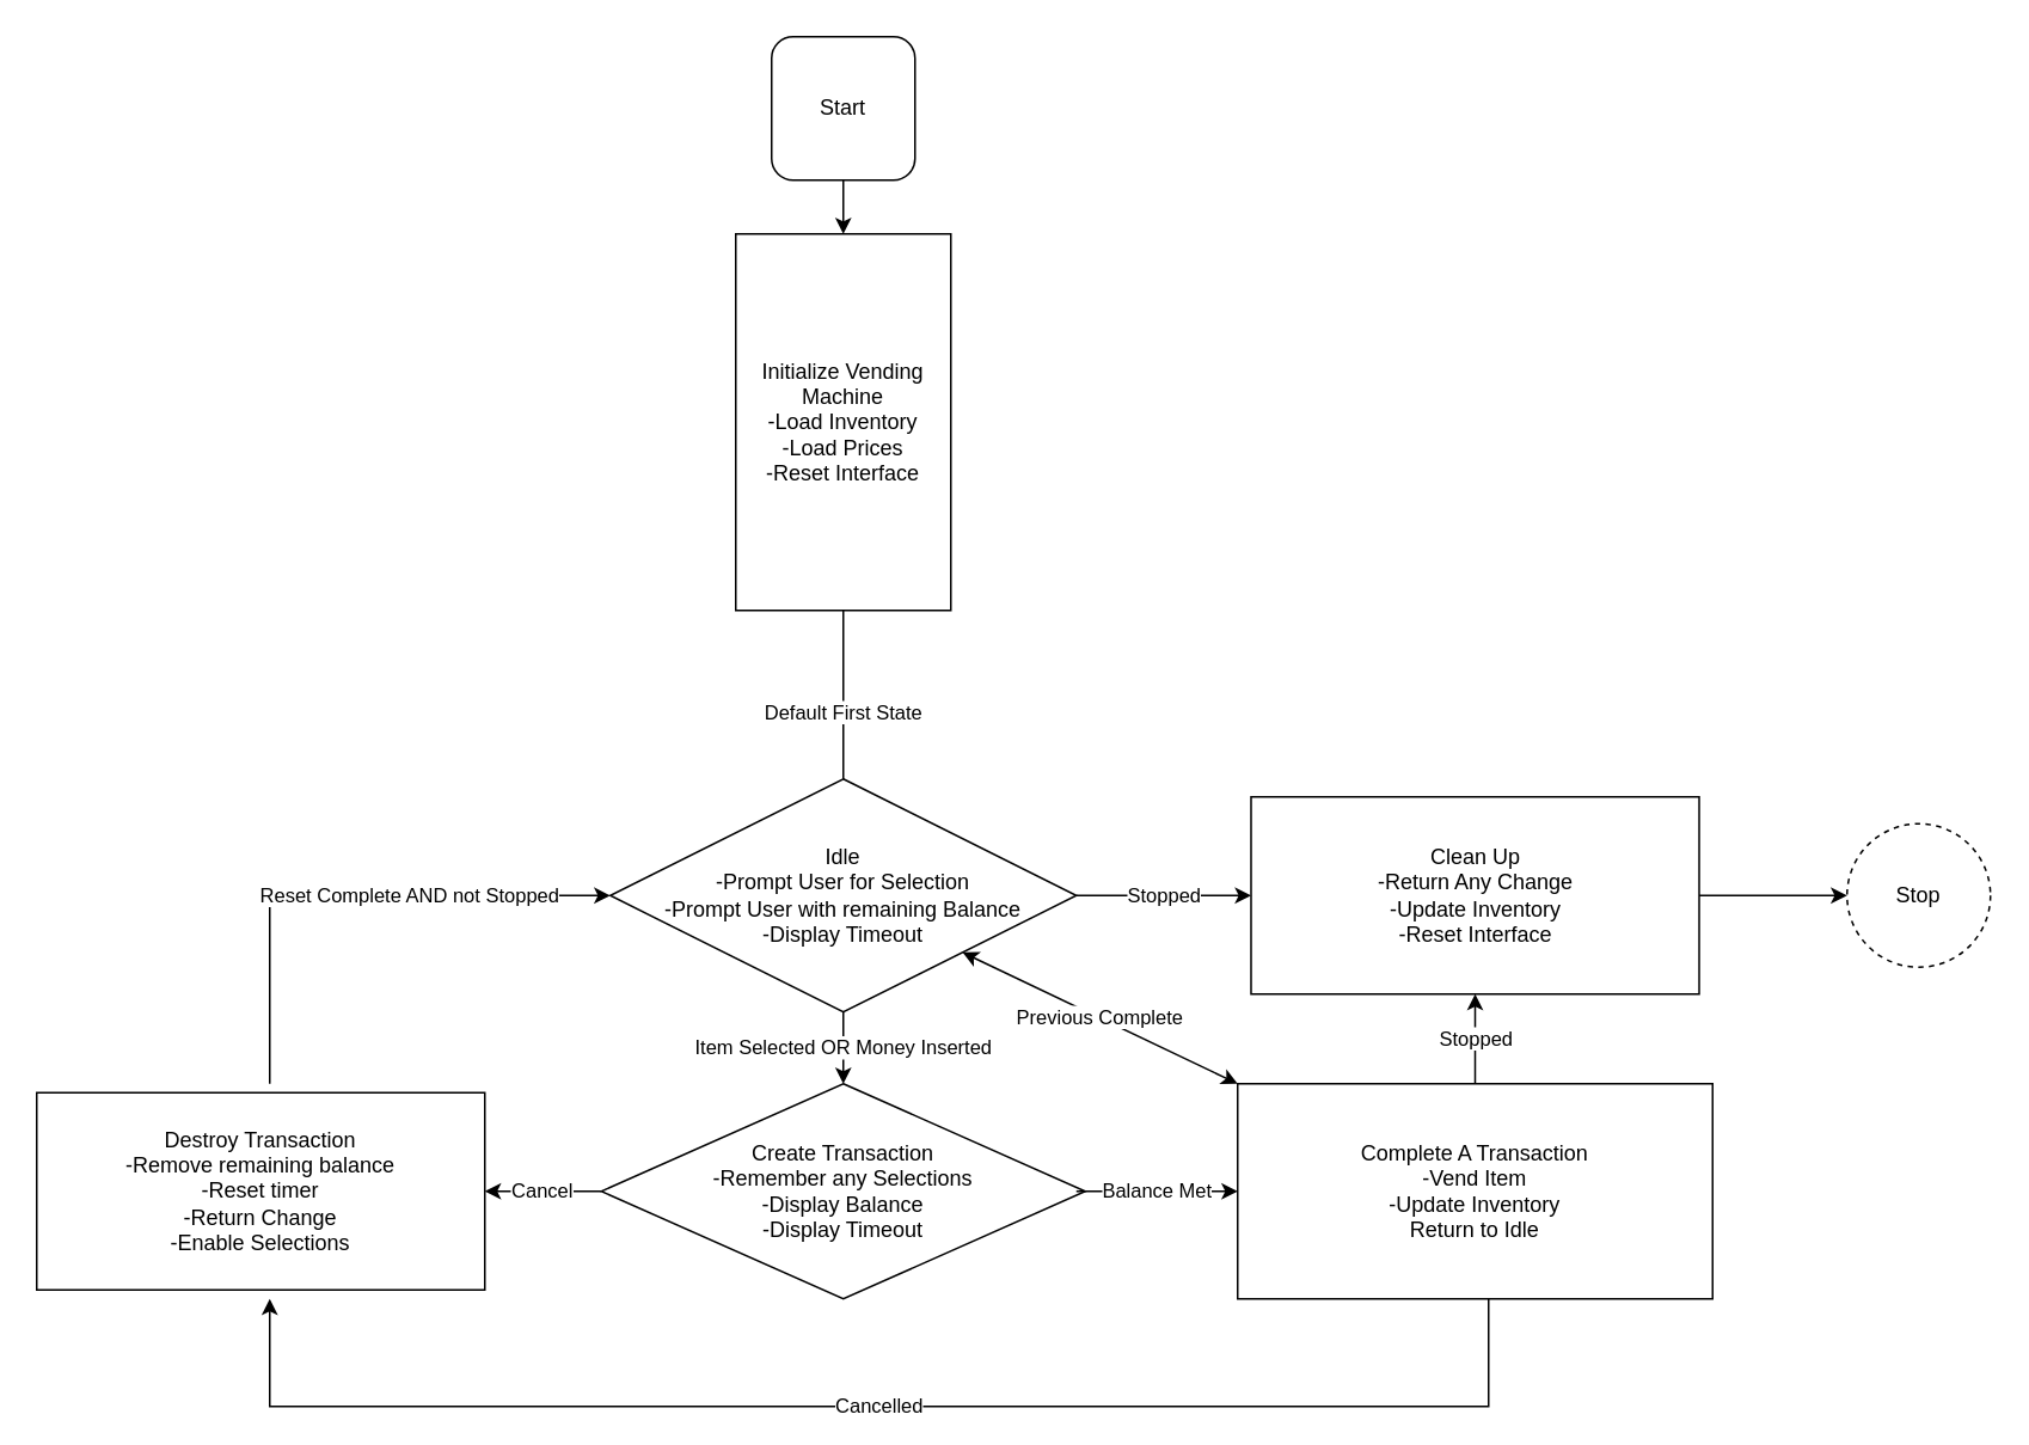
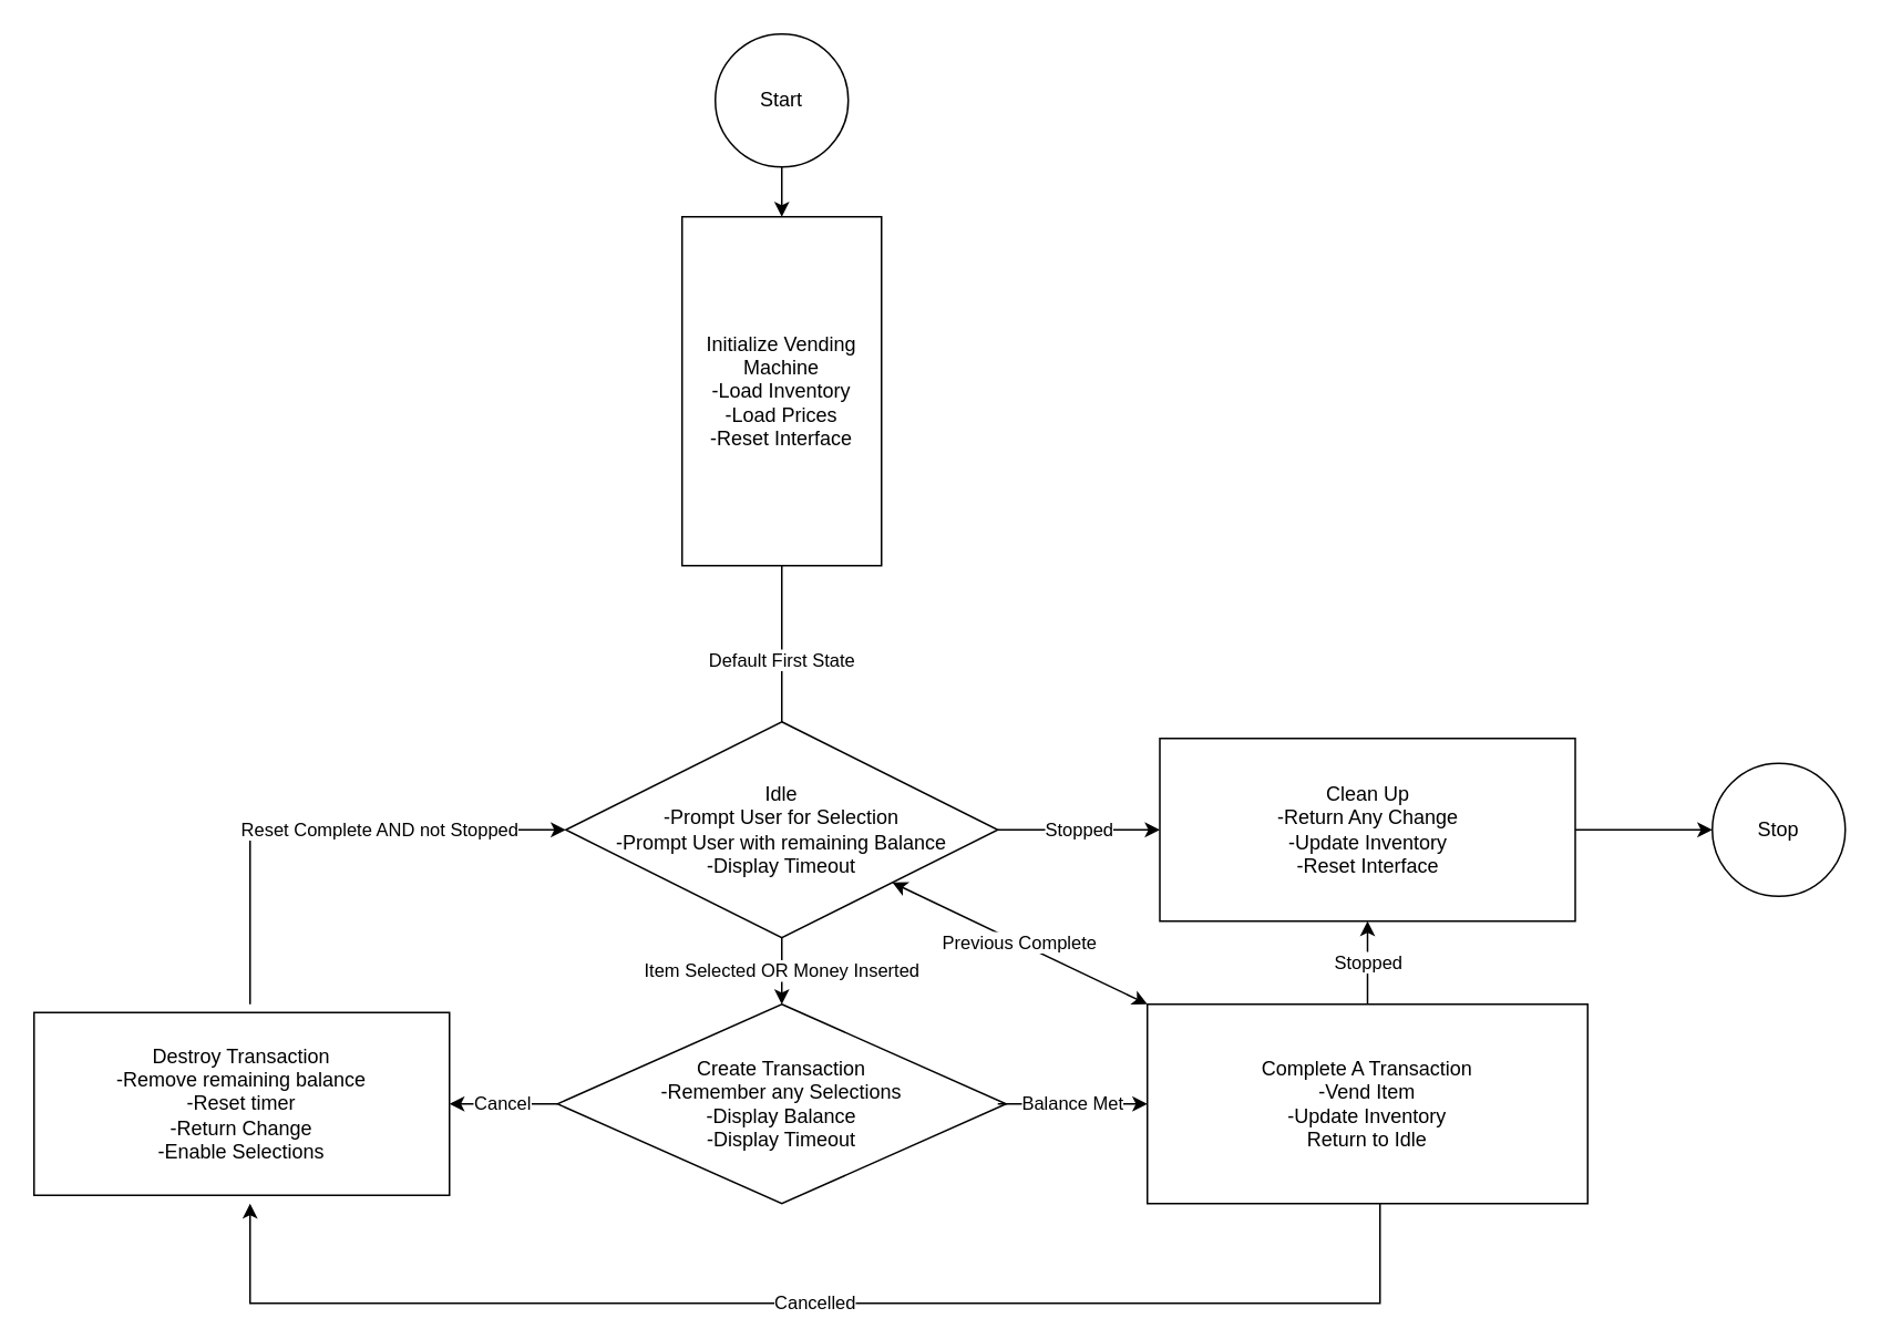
- <mxCell id="3" value="Start" style="whiteSpace=wrap;html=1;aspect=fixed;rounded=1;" vertex="1" parent="1"><mxGeometry x="430" y="20" width="80" height="80" as="geometry" /></mxCell>
+ <mxCell id="3" value="Start" style="ellipse;whiteSpace=wrap;html=1;aspect=fixed;" vertex="1" parent="1"><mxGeometry x="430" y="20" width="80" height="80" as="geometry" /></mxCell>
- <mxCell id="8" value="Stop" style="ellipse;whiteSpace=wrap;html=1;aspect=fixed;dashed=1;" vertex="1" parent="1"><mxGeometry x="1030" y="459" width="80" height="80" as="geometry" /></mxCell>
+ <mxCell id="8" value="Stop" style="ellipse;whiteSpace=wrap;html=1;aspect=fixed;" vertex="1" parent="1"><mxGeometry x="1030" y="459" width="80" height="80" as="geometry" /></mxCell>
